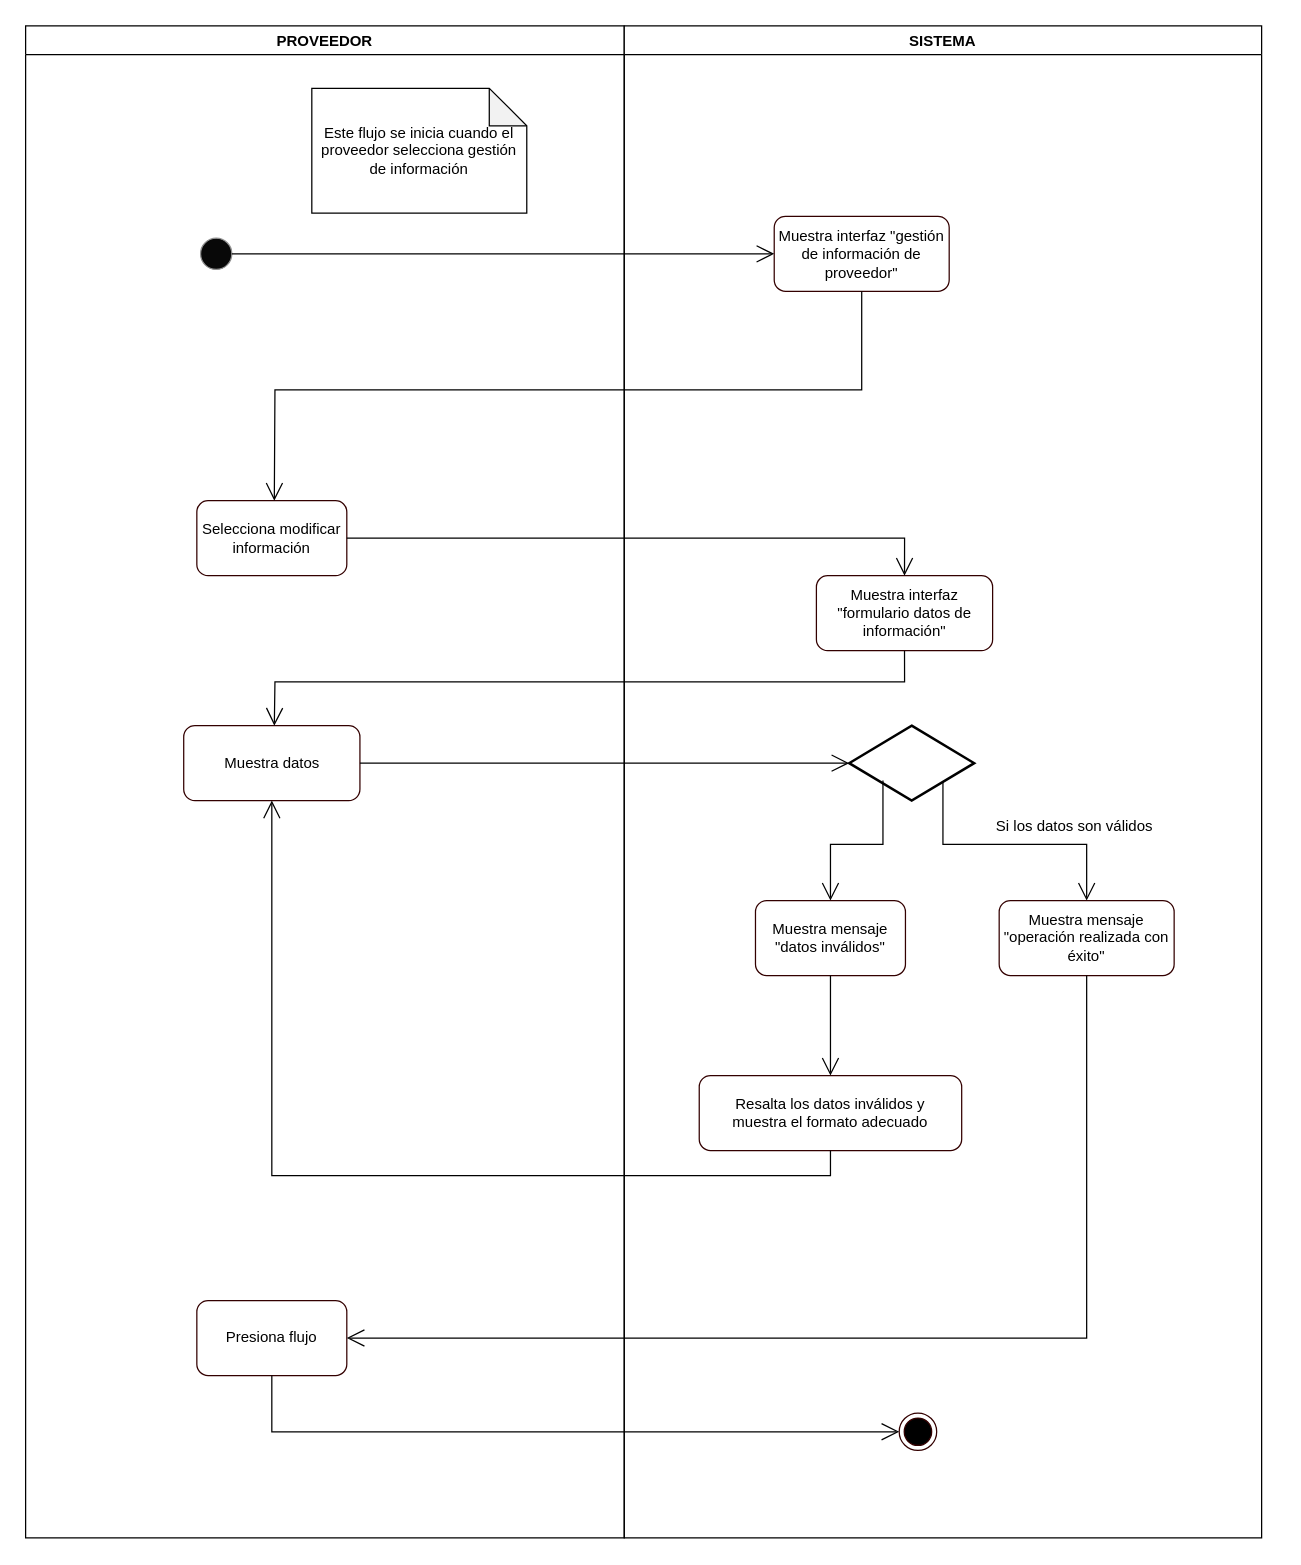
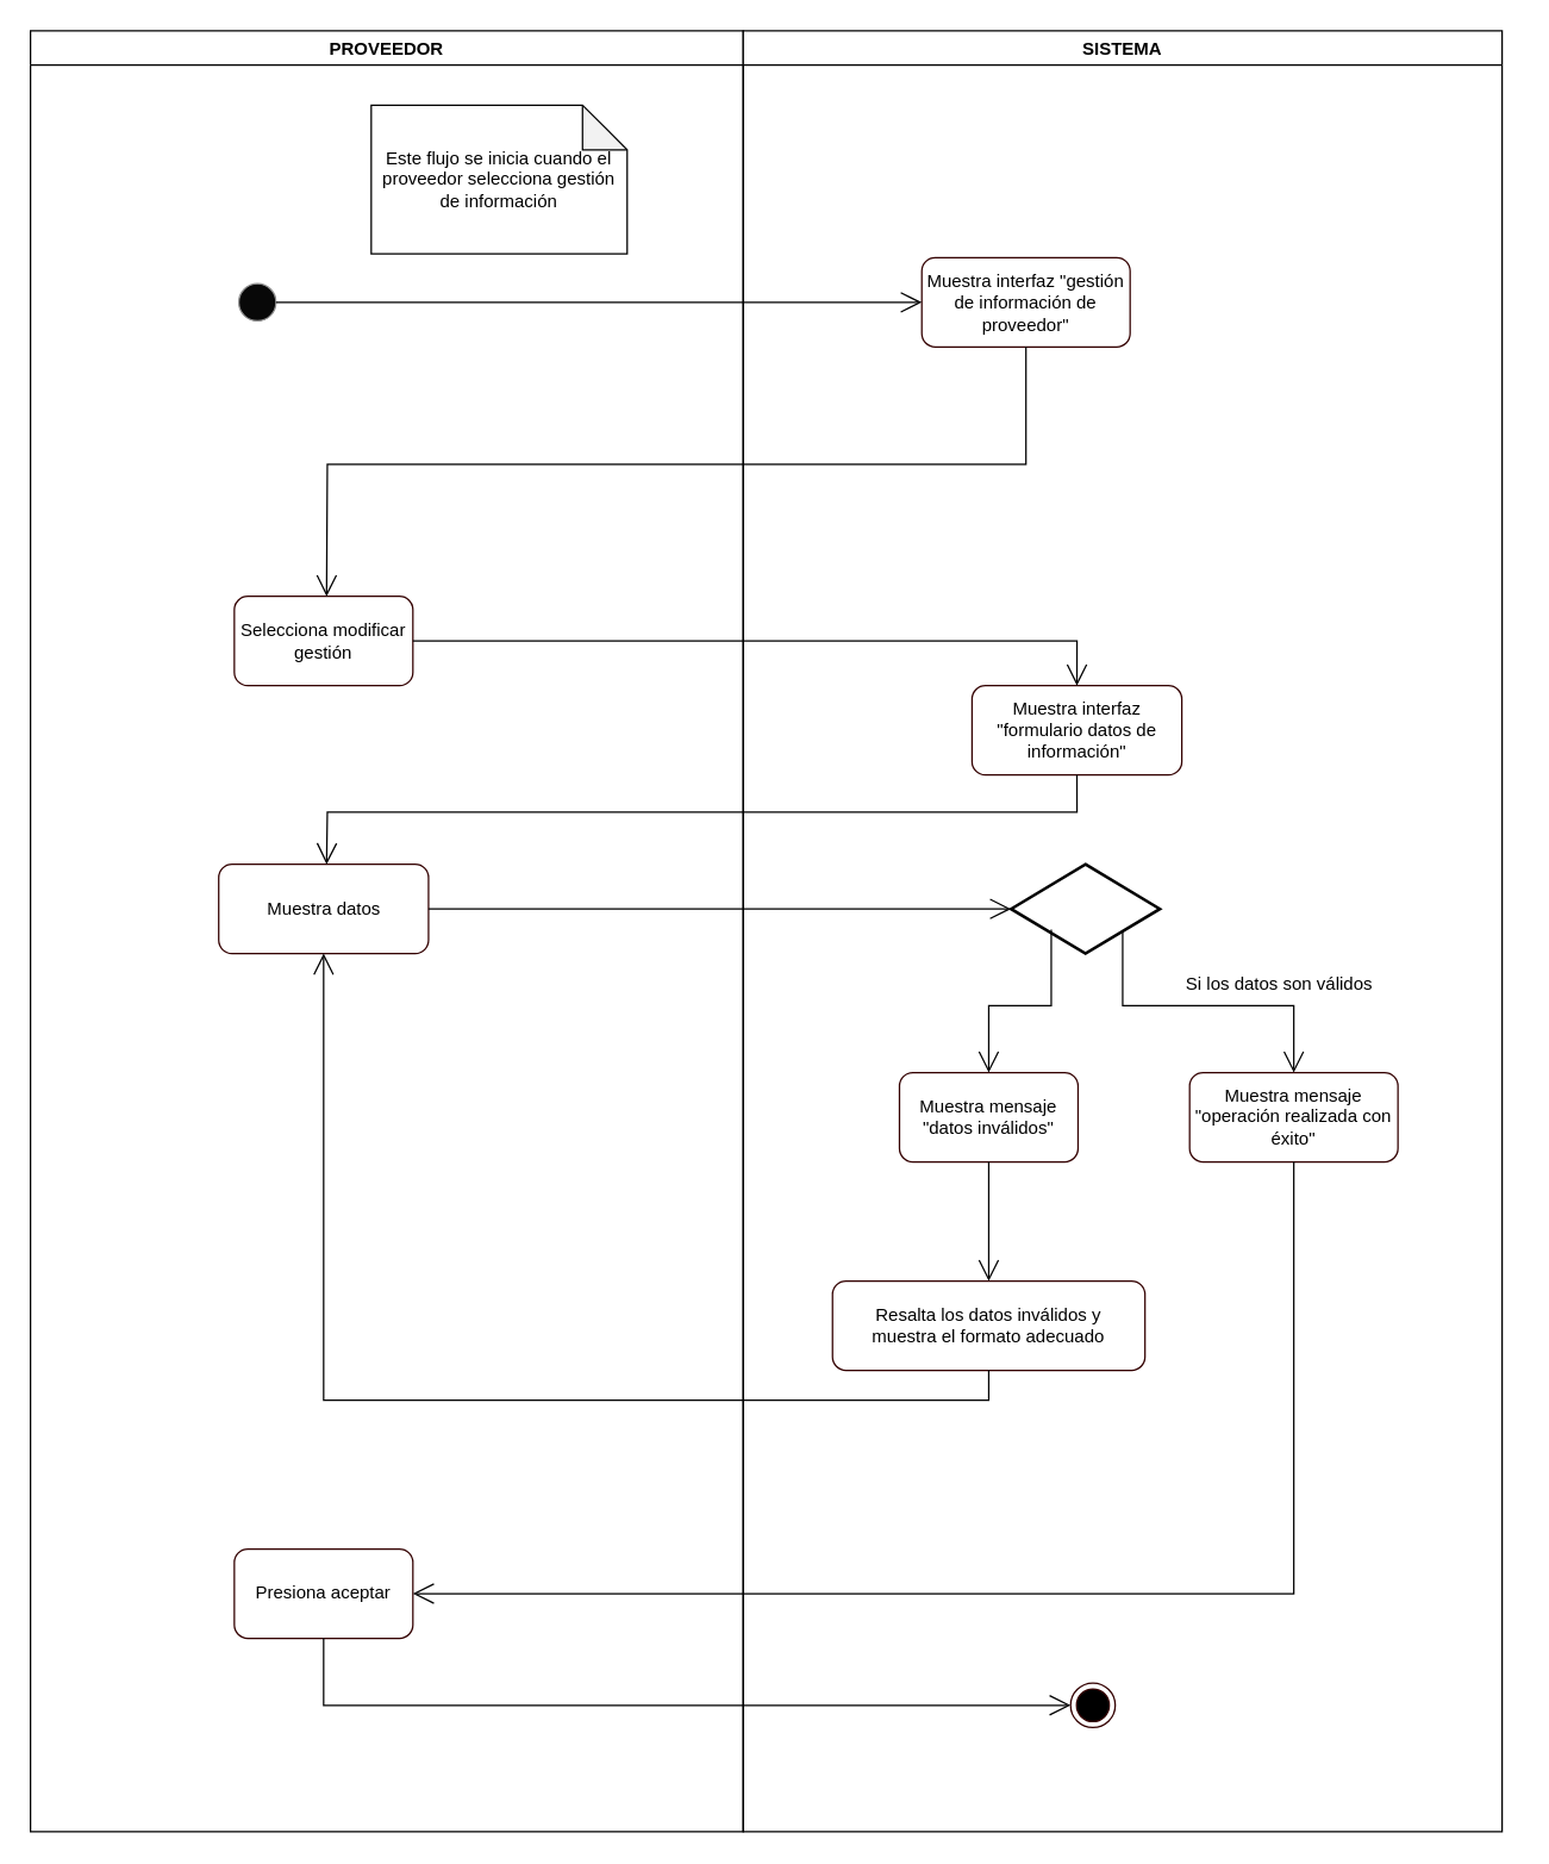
- <mxCell id="7" value="Selecciona modificar información" style="rounded=1;whiteSpace=wrap;html=1;strokeColor=#330000;fillColor=#FFFFFF;gradientColor=none;" vertex="1" parent="6"><mxGeometry x="108" y="80" width="120" height="60" as="geometry" /></mxCell>
+ <mxCell id="7" value="Selecciona modificar gestión" style="rounded=1;whiteSpace=wrap;html=1;strokeColor=#330000;fillColor=#FFFFFF;gradientColor=none;" vertex="1" parent="6"><mxGeometry x="108" y="80" width="120" height="60" as="geometry" /></mxCell>
- <mxCell id="15" value="Presiona flujo" style="rounded=1;whiteSpace=wrap;html=1;strokeColor=#330000;fillColor=#FFFFFF;gradientColor=none;" vertex="1" parent="14"><mxGeometry x="10.5" y="460" width="120" height="60" as="geometry" /></mxCell>
+ <mxCell id="15" value="Presiona aceptar" style="rounded=1;whiteSpace=wrap;html=1;strokeColor=#330000;fillColor=#FFFFFF;gradientColor=none;" vertex="1" parent="14"><mxGeometry x="10.5" y="460" width="120" height="60" as="geometry" /></mxCell>
